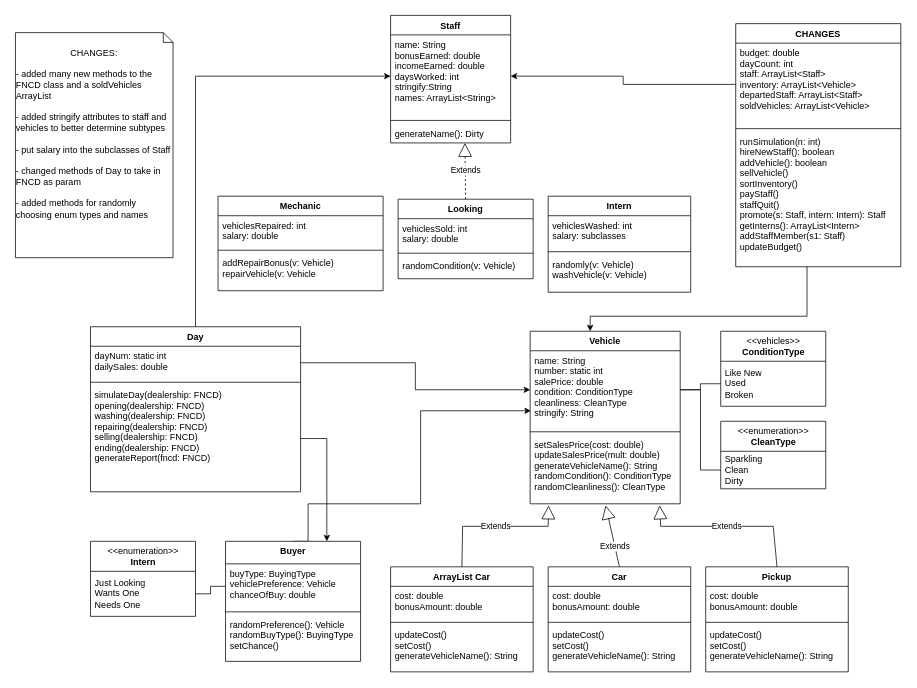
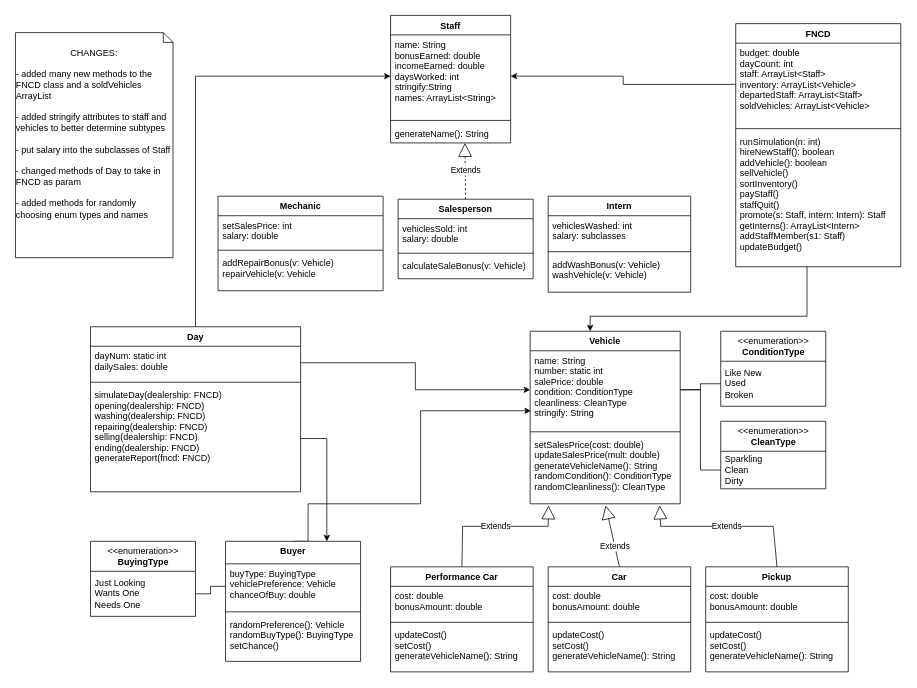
- <mxCell id="30" value="CHANGES" style="swimlane;fontStyle=1;align=center;verticalAlign=top;childLayout=stackLayout;horizontal=1;startSize=26;horizontalStack=0;resizeParent=1;resizeParentMax=0;resizeLast=0;collapsible=1;marginBottom=0;" parent="1" vertex="1"><mxGeometry x="980" y="31" width="220" height="324" as="geometry" /></mxCell>
+ <mxCell id="30" value="FNCD" style="swimlane;fontStyle=1;align=center;verticalAlign=top;childLayout=stackLayout;horizontal=1;startSize=26;horizontalStack=0;resizeParent=1;resizeParentMax=0;resizeLast=0;collapsible=1;marginBottom=0;" parent="1" vertex="1"><mxGeometry x="980" y="31" width="220" height="324" as="geometry" /></mxCell>
- <mxCell id="5" value="generateName(): Dirty" style="text;strokeColor=none;fillColor=none;align=left;verticalAlign=top;spacingLeft=4;spacingRight=4;overflow=hidden;rotatable=0;points=[[0,0.5],[1,0.5]];portConstraint=eastwest;" parent="2" vertex="1"><mxGeometry y="144" width="160" height="26" as="geometry" /></mxCell>
+ <mxCell id="5" value="generateName(): String" style="text;strokeColor=none;fillColor=none;align=left;verticalAlign=top;spacingLeft=4;spacingRight=4;overflow=hidden;rotatable=0;points=[[0,0.5],[1,0.5]];portConstraint=eastwest;" parent="2" vertex="1"><mxGeometry y="144" width="160" height="26" as="geometry" /></mxCell>
- <mxCell id="6" value="Looking" style="swimlane;fontStyle=1;align=center;verticalAlign=top;childLayout=stackLayout;horizontal=1;startSize=26;horizontalStack=0;resizeParent=1;resizeParentMax=0;resizeLast=0;collapsible=1;marginBottom=0;" parent="1" vertex="1"><mxGeometry x="530" y="265" width="180" height="106" as="geometry" /></mxCell>
+ <mxCell id="6" value="Salesperson" style="swimlane;fontStyle=1;align=center;verticalAlign=top;childLayout=stackLayout;horizontal=1;startSize=26;horizontalStack=0;resizeParent=1;resizeParentMax=0;resizeLast=0;collapsible=1;marginBottom=0;" parent="1" vertex="1"><mxGeometry x="530" y="265" width="180" height="106" as="geometry" /></mxCell>
- <mxCell id="15" value="vehiclesRepaired: int&#10;salary: double" style="text;strokeColor=none;fillColor=none;align=left;verticalAlign=top;spacingLeft=4;spacingRight=4;overflow=hidden;rotatable=0;points=[[0,0.5],[1,0.5]];portConstraint=eastwest;" parent="14" vertex="1"><mxGeometry y="26" width="220" height="42" as="geometry" /></mxCell>
+ <mxCell id="15" value="setSalesPrice: int&#10;salary: double" style="text;strokeColor=none;fillColor=none;align=left;verticalAlign=top;spacingLeft=4;spacingRight=4;overflow=hidden;rotatable=0;points=[[0,0.5],[1,0.5]];portConstraint=eastwest;" parent="14" vertex="1"><mxGeometry y="26" width="220" height="42" as="geometry" /></mxCell>
- <mxCell id="13" value="randomly(v: Vehicle)&#10;washVehicle(v: Vehicle)" style="text;strokeColor=none;fillColor=none;align=left;verticalAlign=top;spacingLeft=4;spacingRight=4;overflow=hidden;rotatable=0;points=[[0,0.5],[1,0.5]];portConstraint=eastwest;" parent="10" vertex="1"><mxGeometry y="78" width="190" height="50" as="geometry" /></mxCell>
+ <mxCell id="13" value="addWashBonus(v: Vehicle)&#10;washVehicle(v: Vehicle)" style="text;strokeColor=none;fillColor=none;align=left;verticalAlign=top;spacingLeft=4;spacingRight=4;overflow=hidden;rotatable=0;points=[[0,0.5],[1,0.5]];portConstraint=eastwest;" parent="10" vertex="1"><mxGeometry y="78" width="190" height="50" as="geometry" /></mxCell>
- <mxCell id="9" value="randomCondition(v: Vehicle)" style="text;strokeColor=none;fillColor=none;align=left;verticalAlign=top;spacingLeft=4;spacingRight=4;overflow=hidden;rotatable=0;points=[[0,0.5],[1,0.5]];portConstraint=eastwest;" parent="6" vertex="1"><mxGeometry y="76" width="180" height="30" as="geometry" /></mxCell>
+ <mxCell id="9" value="calculateSaleBonus(v: Vehicle)" style="text;strokeColor=none;fillColor=none;align=left;verticalAlign=top;spacingLeft=4;spacingRight=4;overflow=hidden;rotatable=0;points=[[0,0.5],[1,0.5]];portConstraint=eastwest;" parent="6" vertex="1"><mxGeometry y="76" width="180" height="30" as="geometry" /></mxCell>
- <mxCell id="39" value="&amp;lt;&amp;lt;vehicles&amp;gt;&amp;gt;&lt;br&gt;&lt;b&gt;ConditionType&lt;/b&gt;" style="swimlane;fontStyle=0;align=center;verticalAlign=top;childLayout=stackLayout;horizontal=1;startSize=40;horizontalStack=0;resizeParent=1;resizeParentMax=0;resizeLast=0;collapsible=0;marginBottom=0;html=1;" parent="1" vertex="1"><mxGeometry x="960" y="441" width="140" height="100" as="geometry" /></mxCell>
+ <mxCell id="39" value="&amp;lt;&amp;lt;enumeration&amp;gt;&amp;gt;&lt;br&gt;&lt;b&gt;ConditionType&lt;/b&gt;" style="swimlane;fontStyle=0;align=center;verticalAlign=top;childLayout=stackLayout;horizontal=1;startSize=40;horizontalStack=0;resizeParent=1;resizeParentMax=0;resizeLast=0;collapsible=0;marginBottom=0;html=1;" parent="1" vertex="1"><mxGeometry x="960" y="441" width="140" height="100" as="geometry" /></mxCell>
- <mxCell id="50" value="&amp;lt;&amp;lt;enumeration&amp;gt;&amp;gt;&lt;br&gt;&lt;b&gt;Intern&lt;/b&gt;" style="swimlane;fontStyle=0;align=center;verticalAlign=top;childLayout=stackLayout;horizontal=1;startSize=40;horizontalStack=0;resizeParent=1;resizeParentMax=0;resizeLast=0;collapsible=0;marginBottom=0;html=1;" parent="1" vertex="1"><mxGeometry x="120" y="721" width="140" height="100" as="geometry" /></mxCell>
+ <mxCell id="50" value="&amp;lt;&amp;lt;enumeration&amp;gt;&amp;gt;&lt;br&gt;&lt;b&gt;BuyingType&lt;/b&gt;" style="swimlane;fontStyle=0;align=center;verticalAlign=top;childLayout=stackLayout;horizontal=1;startSize=40;horizontalStack=0;resizeParent=1;resizeParentMax=0;resizeLast=0;collapsible=0;marginBottom=0;html=1;" parent="1" vertex="1"><mxGeometry x="120" y="721" width="140" height="100" as="geometry" /></mxCell>
- <mxCell id="23" value="ArrayList Car" style="swimlane;fontStyle=1;align=center;verticalAlign=top;childLayout=stackLayout;horizontal=1;startSize=26;horizontalStack=0;resizeParent=1;resizeParentMax=0;resizeLast=0;collapsible=1;marginBottom=0;" parent="1" vertex="1"><mxGeometry x="520" y="755" width="190" height="140" as="geometry" /></mxCell>
+ <mxCell id="23" value="Performance Car" style="swimlane;fontStyle=1;align=center;verticalAlign=top;childLayout=stackLayout;horizontal=1;startSize=26;horizontalStack=0;resizeParent=1;resizeParentMax=0;resizeLast=0;collapsible=1;marginBottom=0;" parent="1" vertex="1"><mxGeometry x="520" y="755" width="190" height="140" as="geometry" /></mxCell>
